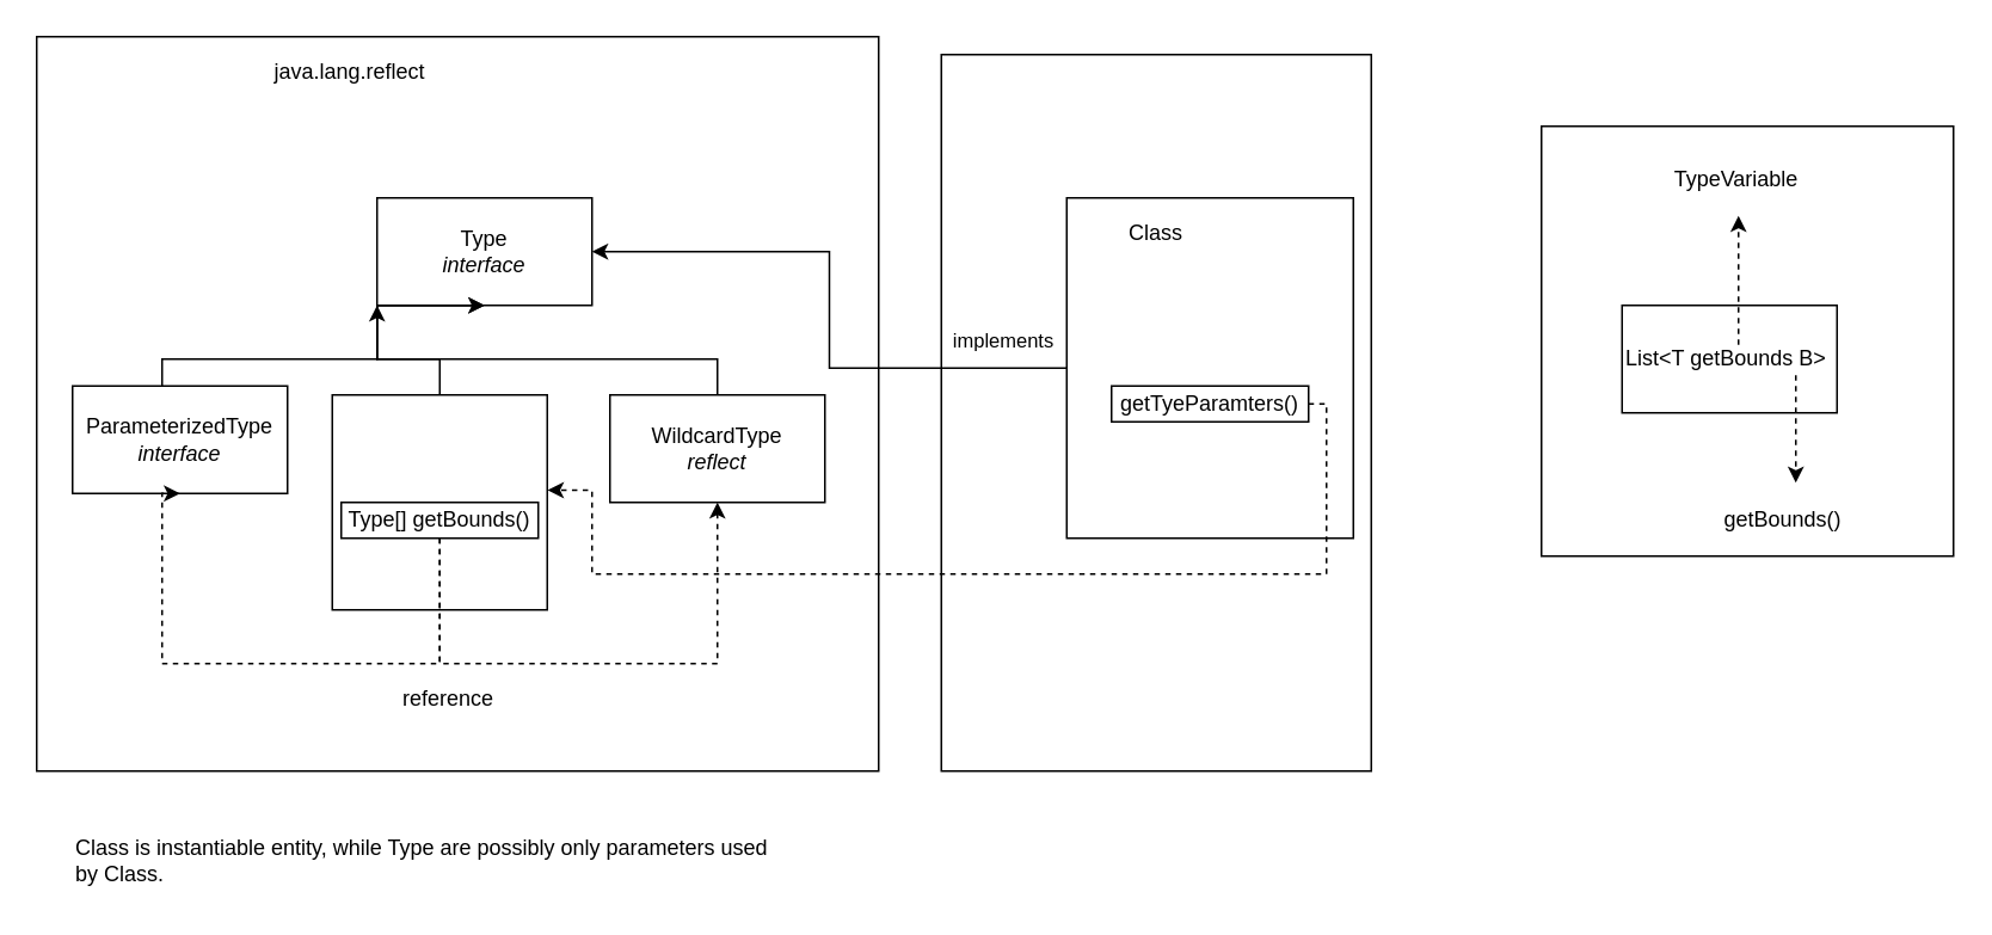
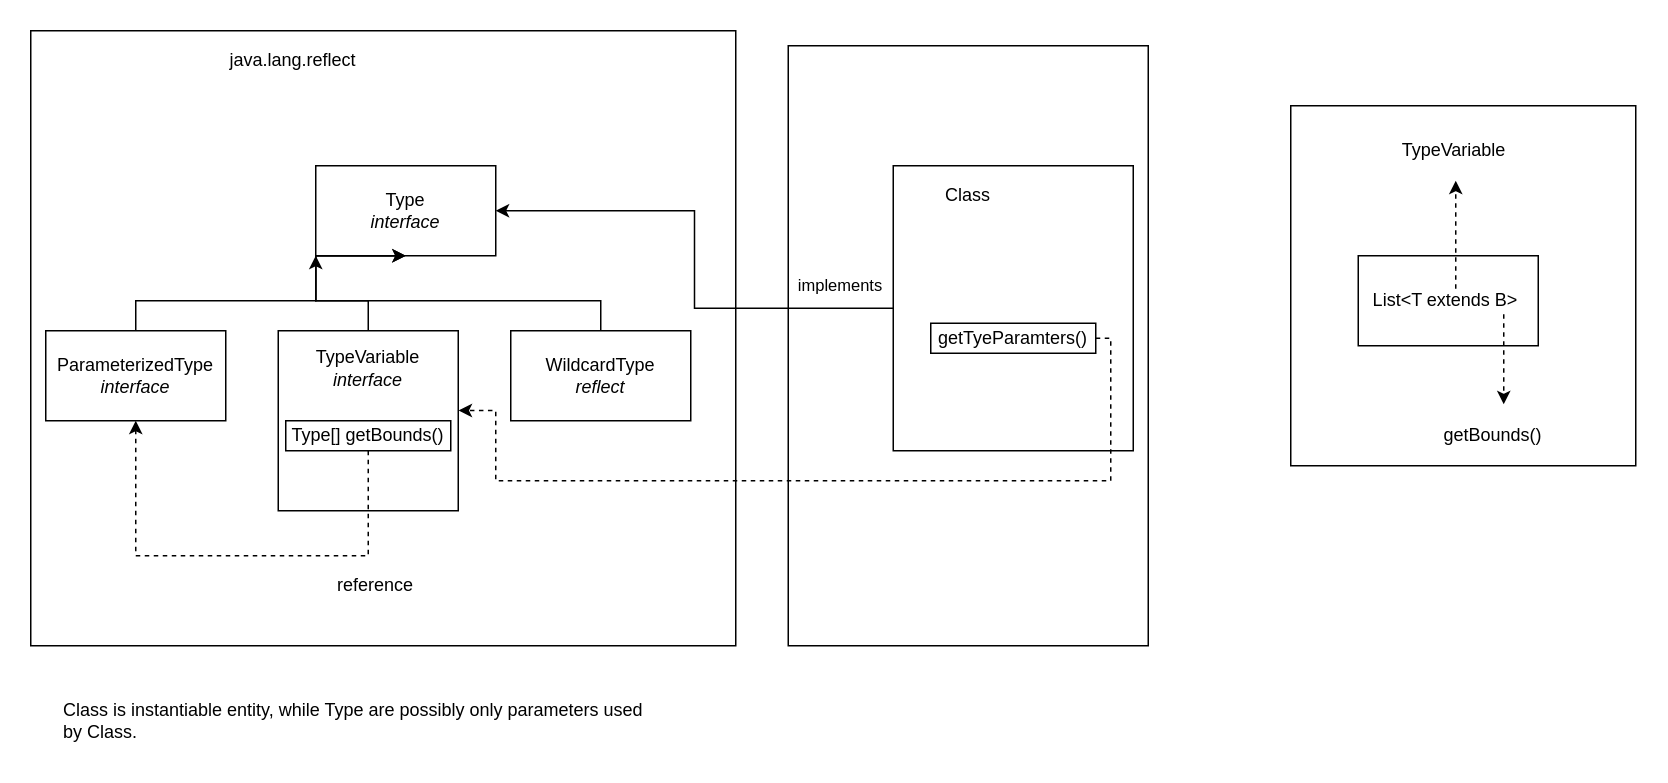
- <mxCell id="26" value="List&amp;lt;T getBounds B&amp;gt;&amp;nbsp;" style="rounded=0;whiteSpace=wrap;html=1;align=center;" vertex="1" parent="1"><mxGeometry x="905" y="170" width="120" height="60" as="geometry" /></mxCell>
+ <mxCell id="26" value="List&amp;lt;T extends B&amp;gt;&amp;nbsp;" style="rounded=0;whiteSpace=wrap;html=1;align=center;" vertex="1" parent="1"><mxGeometry x="905" y="170" width="120" height="60" as="geometry" /></mxCell>
- <mxCell id="7" value="ParameterizedType&lt;br&gt;&lt;i&gt;interface&lt;/i&gt;" style="rounded=0;whiteSpace=wrap;html=1;" vertex="1" parent="1"><mxGeometry x="40" y="215" width="120" height="60" as="geometry" /></mxCell>
+ <mxCell id="7" value="ParameterizedType&lt;br&gt;&lt;i&gt;interface&lt;/i&gt;" style="rounded=0;whiteSpace=wrap;html=1;" vertex="1" parent="1"><mxGeometry x="30" y="220" width="120" height="60" as="geometry" /></mxCell>
+ <mxCell id="20" value="TypeVariable&lt;br&gt;&lt;i&gt;interface&lt;/i&gt;" style="text;html=1;strokeColor=none;fillColor=none;align=center;verticalAlign=middle;whiteSpace=wrap;rounded=0;" vertex="1" parent="1"><mxGeometry x="210" y="235" width="70" height="20" as="geometry" /></mxCell>
- <mxCell id="22" style="edgeStyle=orthogonalEdgeStyle;rounded=0;orthogonalLoop=1;jettySize=auto;html=1;dashed=1;entryX=0.5;entryY=1;entryDx=0;entryDy=0;exitX=0.5;exitY=1;exitDx=0;exitDy=0;" edge="1" parent="1" source="21" target="16"><mxGeometry relative="1" as="geometry"><mxPoint x="255" y="310" as="sourcePoint" /><mxPoint x="100" y="290" as="targetPoint" /><Array as="points"><mxPoint x="245" y="370" /><mxPoint x="400" y="370" /></Array></mxGeometry></mxCell>
